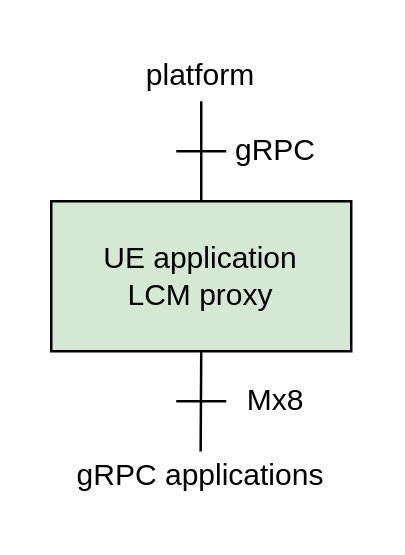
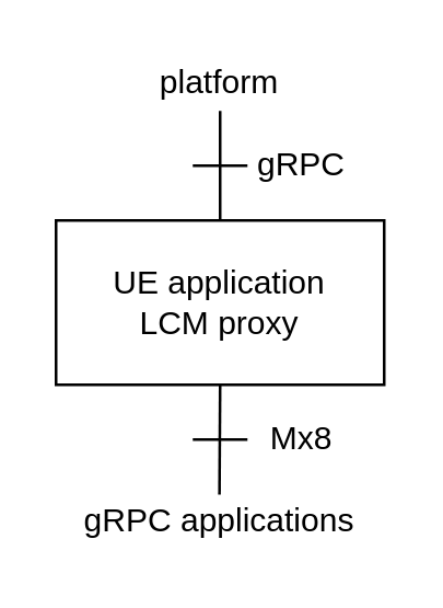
- <mxCell id="2" value="UE application&lt;br&gt;LCM proxy&lt;br&gt;" style="rounded=0;whiteSpace=wrap;html=1;fillColor=#d5e8d4;" vertex="1" parent="1"><mxGeometry x="20" y="80" width="120" height="60" as="geometry" /></mxCell>
+ <mxCell id="2" value="UE application&lt;br&gt;LCM proxy&lt;br&gt;" style="rounded=0;whiteSpace=wrap;html=1;" vertex="1" parent="1"><mxGeometry x="20" y="80" width="120" height="60" as="geometry" /></mxCell>
